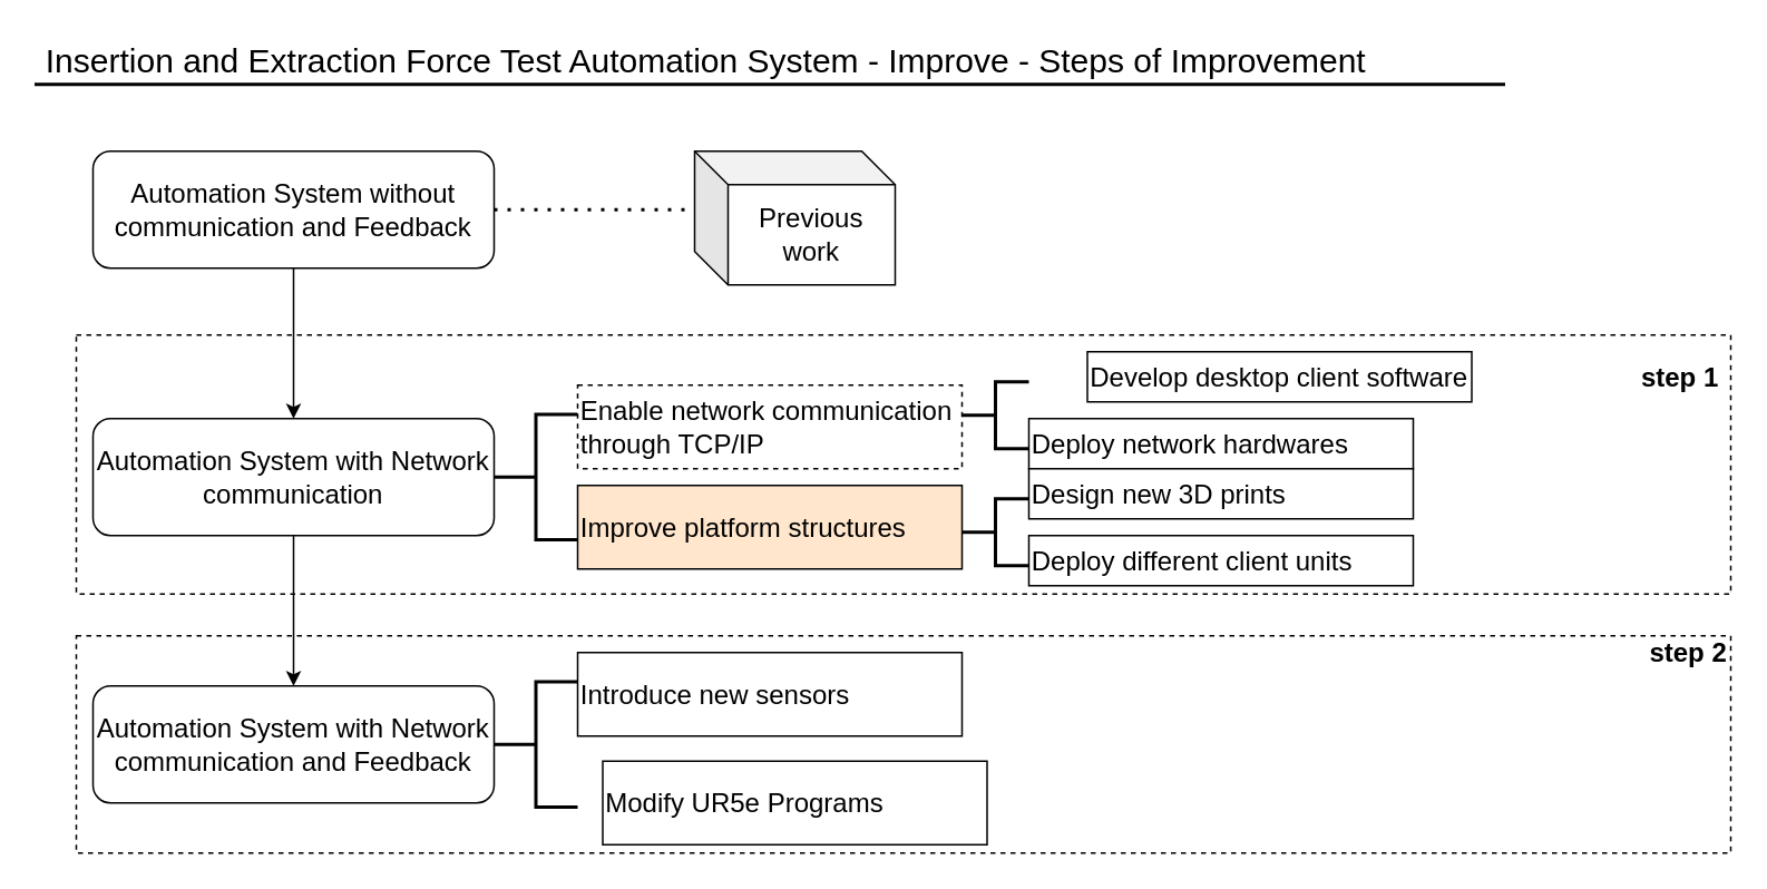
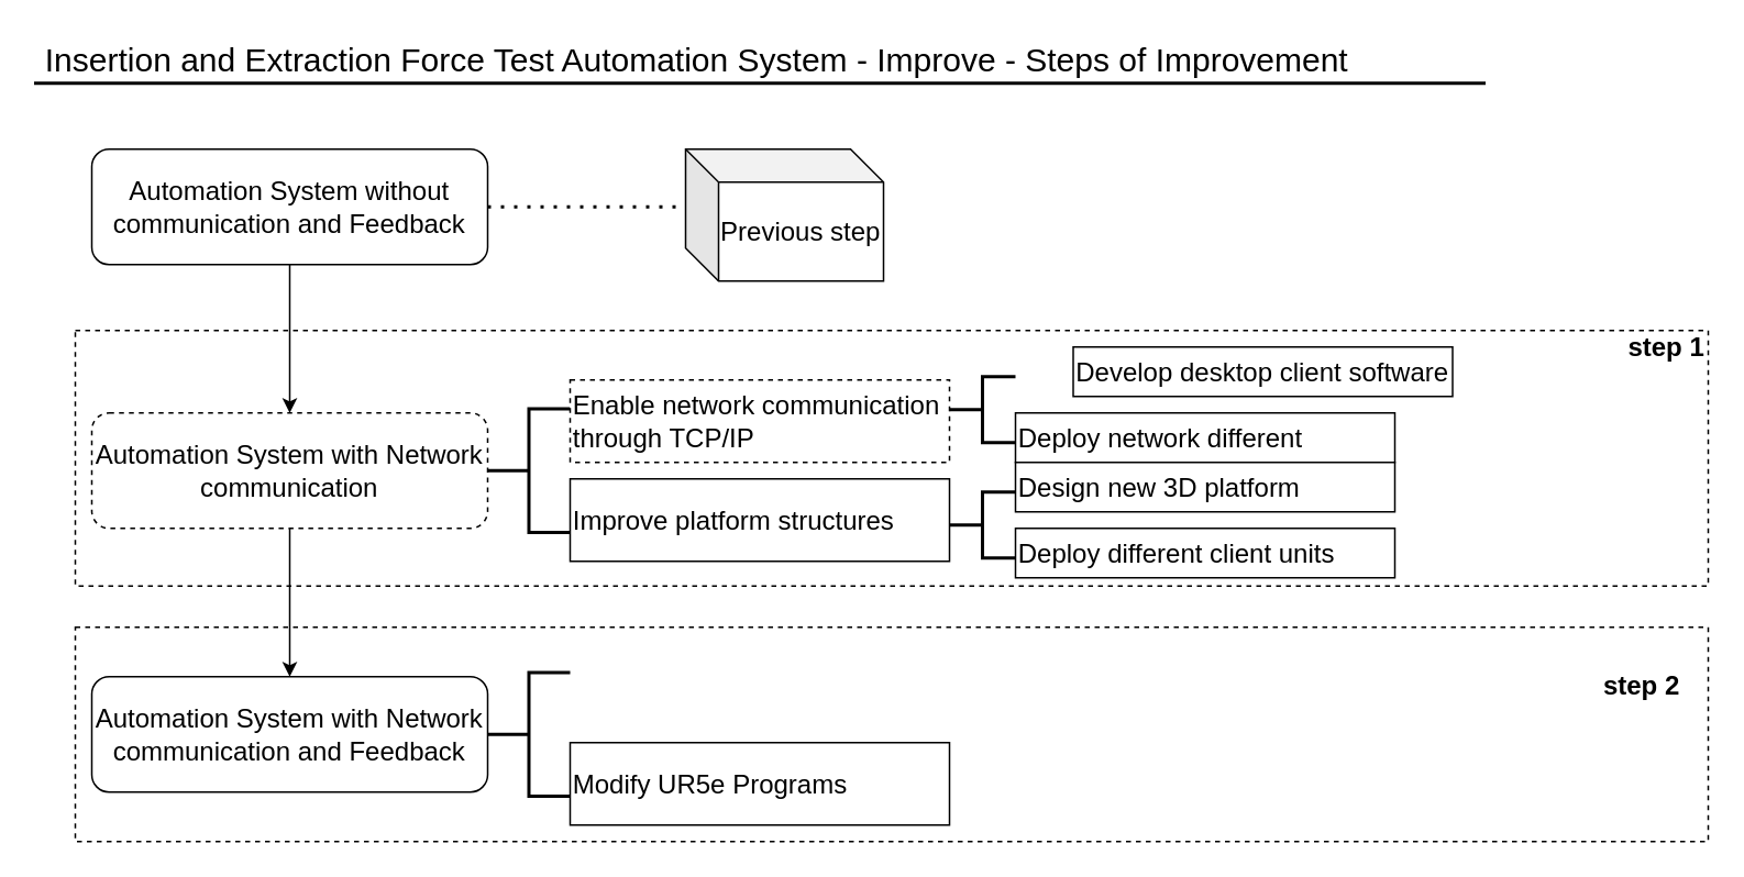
- <mxCell id="11" value="&lt;font style=&quot;font-size: 16px&quot;&gt;Previous work&lt;/font&gt;" style="shape=cube;whiteSpace=wrap;html=1;boundedLbl=1;backgroundOutline=1;darkOpacity=0.05;darkOpacity2=0.1;align=center;" vertex="1" parent="1"><mxGeometry x="415" y="90" width="120" height="80" as="geometry" /></mxCell>
+ <mxCell id="11" value="&lt;font style=&quot;font-size: 16px&quot;&gt;Previous step&lt;/font&gt;" style="shape=cube;whiteSpace=wrap;html=1;boundedLbl=1;backgroundOutline=1;darkOpacity=0.05;darkOpacity2=0.1;align=center;" vertex="1" parent="1"><mxGeometry x="415" y="90" width="120" height="80" as="geometry" /></mxCell>
- <mxCell id="26" value="&lt;font style=&quot;font-size: 16px;&quot;&gt;&lt;b style=&quot;font-size: 16px;&quot;&gt;step 1&lt;/b&gt;&lt;/font&gt;" style="text;html=1;strokeColor=none;fillColor=none;align=right;verticalAlign=middle;whiteSpace=wrap;rounded=0;dashed=1;fontSize=16;" vertex="1" parent="1"><mxGeometry x="970" y="215" width="60" height="20" as="geometry" /></mxCell>
+ <mxCell id="26" value="&lt;font style=&quot;font-size: 16px;&quot;&gt;&lt;b style=&quot;font-size: 16px;&quot;&gt;step 1&lt;/b&gt;&lt;/font&gt;" style="text;html=1;strokeColor=none;fillColor=none;align=right;verticalAlign=middle;whiteSpace=wrap;rounded=0;dashed=1;fontSize=16;" vertex="1" parent="1"><mxGeometry x="975" y="200" width="60" height="20" as="geometry" /></mxCell>
- <mxCell id="15" value="&lt;span style=&quot;font-size: 16px&quot;&gt;Deploy network hardwares&lt;/span&gt;" style="rounded=0;whiteSpace=wrap;html=1;align=left;" vertex="1" parent="1"><mxGeometry x="615" y="250" width="230" height="30" as="geometry" /></mxCell>
+ <mxCell id="15" value="&lt;span style=&quot;font-size: 16px&quot;&gt;Deploy network different&lt;/span&gt;" style="rounded=0;whiteSpace=wrap;html=1;align=left;" vertex="1" parent="1"><mxGeometry x="615" y="250" width="230" height="30" as="geometry" /></mxCell>
- <mxCell id="8" value="&lt;font style=&quot;font-size: 16px&quot;&gt;Automation System with Network communication&lt;/font&gt;" style="rounded=1;whiteSpace=wrap;html=1;align=center;" vertex="1" parent="1"><mxGeometry x="55" y="250" width="240" height="70" as="geometry" /></mxCell>
+ <mxCell id="8" value="&lt;font style=&quot;font-size: 16px&quot;&gt;Automation System with Network communication&lt;/font&gt;" style="rounded=1;whiteSpace=wrap;html=1;align=center;dashed=1;" vertex="1" parent="1"><mxGeometry x="55" y="250" width="240" height="70" as="geometry" /></mxCell>
- <mxCell id="18" value="&lt;span style=&quot;font-size: 16px&quot;&gt;Design new 3D prints&lt;/span&gt;" style="rounded=0;whiteSpace=wrap;html=1;align=left;" vertex="1" parent="1"><mxGeometry x="615" y="280" width="230" height="30" as="geometry" /></mxCell>
+ <mxCell id="18" value="&lt;span style=&quot;font-size: 16px&quot;&gt;Design new 3D platform&lt;/span&gt;" style="rounded=0;whiteSpace=wrap;html=1;align=left;" vertex="1" parent="1"><mxGeometry x="615" y="280" width="230" height="30" as="geometry" /></mxCell>
- <mxCell id="17" value="&lt;span style=&quot;font-size: 16px&quot;&gt;Improve platform structures&lt;/span&gt;" style="rounded=0;whiteSpace=wrap;html=1;align=left;fillColor=#ffe6cc;" vertex="1" parent="1"><mxGeometry x="345" y="290" width="230" height="50" as="geometry" /></mxCell>
+ <mxCell id="17" value="&lt;span style=&quot;font-size: 16px&quot;&gt;Improve platform structures&lt;/span&gt;" style="rounded=0;whiteSpace=wrap;html=1;align=left;" vertex="1" parent="1"><mxGeometry x="345" y="290" width="230" height="50" as="geometry" /></mxCell>
- <mxCell id="27" value="&lt;b style=&quot;font-size: 16px;&quot;&gt;step 2&lt;/b&gt;" style="text;html=1;strokeColor=none;fillColor=none;align=right;verticalAlign=middle;whiteSpace=wrap;rounded=0;dashed=1;fontSize=16;" vertex="1" parent="1"><mxGeometry x="975" y="380" width="60" height="20" as="geometry" /></mxCell>
+ <mxCell id="27" value="&lt;b style=&quot;font-size: 16px;&quot;&gt;step 2&lt;/b&gt;" style="text;html=1;strokeColor=none;fillColor=none;align=right;verticalAlign=middle;whiteSpace=wrap;rounded=0;dashed=1;fontSize=16;" vertex="1" parent="1"><mxGeometry x="960" y="405" width="60" height="20" as="geometry" /></mxCell>
- <mxCell id="22" value="&lt;span style=&quot;font-size: 16px&quot;&gt;Introduce new sensors&lt;/span&gt;" style="rounded=0;whiteSpace=wrap;html=1;align=left;" vertex="1" parent="1"><mxGeometry x="345" y="390" width="230" height="50" as="geometry" /></mxCell>
- <mxCell id="23" value="&lt;span style=&quot;font-size: 16px&quot;&gt;Modify UR5e Programs&lt;/span&gt;" style="rounded=0;whiteSpace=wrap;html=1;align=left;" vertex="1" parent="1"><mxGeometry x="360" y="455" width="230" height="50" as="geometry" /></mxCell>
+ <mxCell id="23" value="&lt;span style=&quot;font-size: 16px&quot;&gt;Modify UR5e Programs&lt;/span&gt;" style="rounded=0;whiteSpace=wrap;html=1;align=left;" vertex="1" parent="1"><mxGeometry x="345" y="450" width="230" height="50" as="geometry" /></mxCell>
